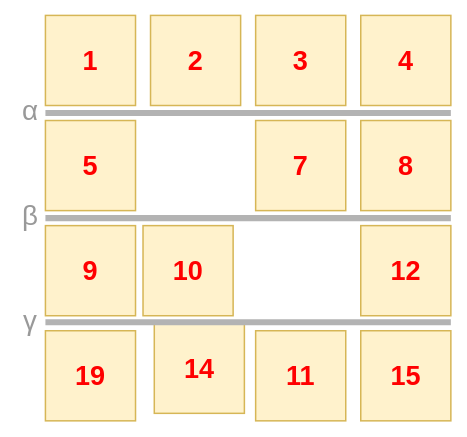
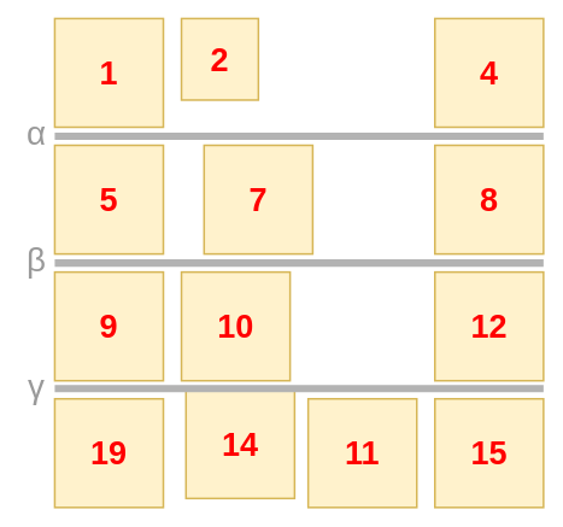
- <mxCell id="3" value="&lt;font style=&quot;font-size: 36px;&quot;&gt;&lt;b style=&quot;font-size: 36px;&quot;&gt;2&lt;/b&gt;&lt;/font&gt;" style="text;html=1;align=center;verticalAlign=middle;whiteSpace=wrap;rounded=0;strokeColor=#d6b656;strokeWidth=2;fontSize=36;fillColor=#fff2cc;fontColor=#FF0000;" parent="1" vertex="1"><mxGeometry x="200" y="20" width="120" height="120" as="geometry" /></mxCell>
+ <mxCell id="3" value="&lt;font style=&quot;font-size: 36px;&quot;&gt;&lt;b style=&quot;font-size: 36px;&quot;&gt;2&lt;/b&gt;&lt;/font&gt;" style="text;html=1;align=center;verticalAlign=middle;whiteSpace=wrap;rounded=0;strokeColor=#d6b656;strokeWidth=2;fontSize=36;fillColor=#fff2cc;fontColor=#FF0000;" parent="1" vertex="1"><mxGeometry x="200" y="20" width="85" height="90" as="geometry" /></mxCell>
- <mxCell id="4" value="&lt;font style=&quot;font-size: 36px;&quot;&gt;&lt;b style=&quot;font-size: 36px;&quot;&gt;3&lt;/b&gt;&lt;/font&gt;" style="text;html=1;align=center;verticalAlign=middle;whiteSpace=wrap;rounded=0;strokeColor=#d6b656;strokeWidth=2;fontSize=36;fillColor=#fff2cc;fontColor=#FF0000;" parent="1" vertex="1"><mxGeometry x="340" y="20" width="120" height="120" as="geometry" /></mxCell>
- <mxCell id="7" value="&lt;font style=&quot;font-size: 36px&quot;&gt;&lt;b style=&quot;font-size: 36px&quot;&gt;7&lt;/b&gt;&lt;/font&gt;" style="text;html=1;align=center;verticalAlign=middle;whiteSpace=wrap;rounded=0;strokeColor=#d6b656;strokeWidth=2;fontSize=36;fillColor=#fff2cc;fontColor=#FF0000;" parent="1" vertex="1"><mxGeometry x="340" y="160" width="120" height="120" as="geometry" /></mxCell>
+ <mxCell id="7" value="&lt;font style=&quot;font-size: 36px&quot;&gt;&lt;b style=&quot;font-size: 36px&quot;&gt;7&lt;/b&gt;&lt;/font&gt;" style="text;html=1;align=center;verticalAlign=middle;whiteSpace=wrap;rounded=0;strokeColor=#d6b656;strokeWidth=2;fontSize=36;fillColor=#fff2cc;fontColor=#FF0000;" parent="1" vertex="1"><mxGeometry x="225" y="160" width="120" height="120" as="geometry" /></mxCell>
- <mxCell id="10" value="&lt;font style=&quot;font-size: 36px&quot;&gt;&lt;b style=&quot;font-size: 36px&quot;&gt;10&lt;/b&gt;&lt;/font&gt;" style="text;html=1;align=center;verticalAlign=middle;whiteSpace=wrap;rounded=0;strokeColor=#d6b656;strokeWidth=2;fontSize=36;fillColor=#fff2cc;fontColor=#FF0000;" parent="1" vertex="1"><mxGeometry x="190" y="300" width="120" height="120" as="geometry" /></mxCell>
+ <mxCell id="10" value="&lt;font style=&quot;font-size: 36px&quot;&gt;&lt;b style=&quot;font-size: 36px&quot;&gt;10&lt;/b&gt;&lt;/font&gt;" style="text;html=1;align=center;verticalAlign=middle;whiteSpace=wrap;rounded=0;strokeColor=#d6b656;strokeWidth=2;fontSize=36;fillColor=#fff2cc;fontColor=#FF0000;" parent="1" vertex="1"><mxGeometry x="200" y="300" width="120" height="120" as="geometry" /></mxCell>
